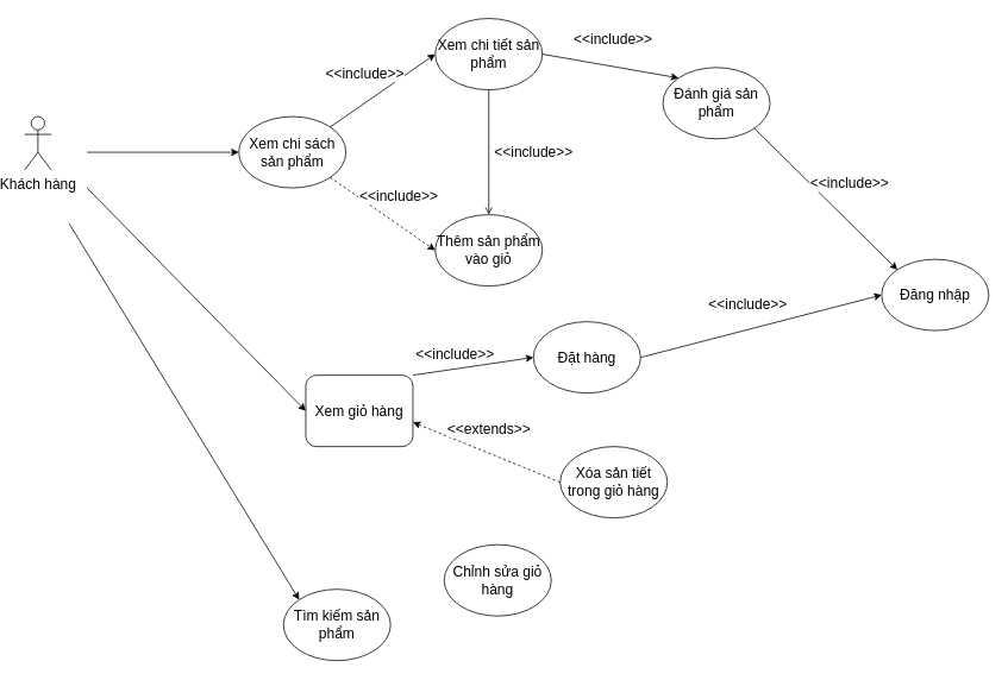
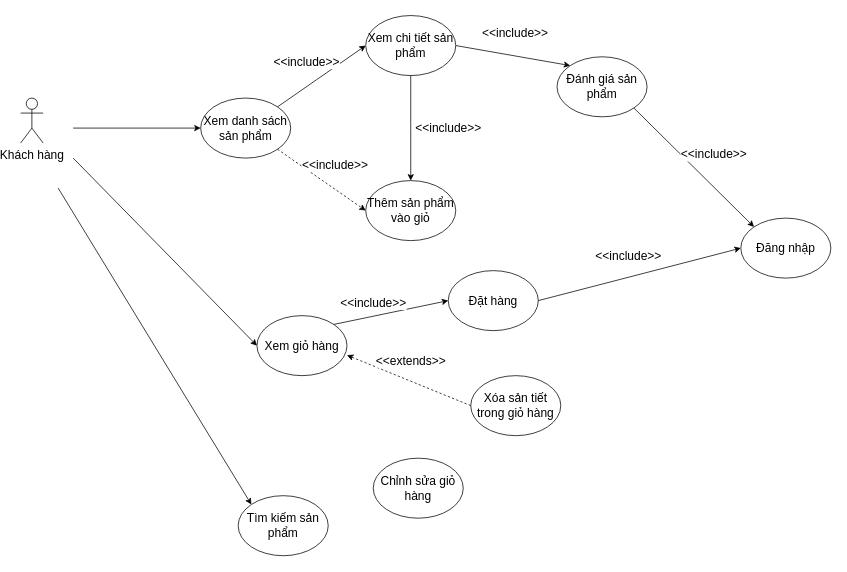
- <mxCell id="3" value="Xem chi sách sản phẩm" style="ellipse;whiteSpace=wrap;html=1;fontSize=16;" vertex="1" parent="1"><mxGeometry x="260" y="130" width="120" height="80" as="geometry" /></mxCell>
+ <mxCell id="3" value="Xem danh sách sản phẩm" style="ellipse;whiteSpace=wrap;html=1;fontSize=16;" vertex="1" parent="1"><mxGeometry x="260" y="130" width="120" height="80" as="geometry" /></mxCell>
- <mxCell id="14" value="&amp;lt;&amp;lt;include&amp;gt;&amp;gt;" style="endArrow=open;html=1;rounded=0;fontSize=16;exitX=0.5;exitY=1;exitDx=0;exitDy=0;entryX=0.5;entryY=0;entryDx=0;entryDy=0;" edge="1" parent="1" source="10" target="4"><mxGeometry y="50" width="50" height="50" relative="1" as="geometry"><mxPoint x="362.426" y="141.716" as="sourcePoint" /><mxPoint x="550" y="220" as="targetPoint" /><mxPoint as="offset" /></mxGeometry></mxCell>
+ <mxCell id="14" value="&amp;lt;&amp;lt;include&amp;gt;&amp;gt;" style="endArrow=classic;html=1;rounded=0;fontSize=16;exitX=0.5;exitY=1;exitDx=0;exitDy=0;entryX=0.5;entryY=0;entryDx=0;entryDy=0;" edge="1" parent="1" source="10" target="4"><mxGeometry y="50" width="50" height="50" relative="1" as="geometry"><mxPoint x="362.426" y="141.716" as="sourcePoint" /><mxPoint x="550" y="220" as="targetPoint" /><mxPoint as="offset" /></mxGeometry></mxCell>
- <mxCell id="15" value="Xem giỏ hàng" style="whiteSpace=wrap;html=1;fontSize=16;rounded=1;" vertex="1" parent="1"><mxGeometry x="335" y="420" width="120" height="80" as="geometry" /></mxCell>
+ <mxCell id="15" value="Xem giỏ hàng" style="ellipse;whiteSpace=wrap;html=1;fontSize=16;" vertex="1" parent="1"><mxGeometry x="335" y="420" width="120" height="80" as="geometry" /></mxCell>
